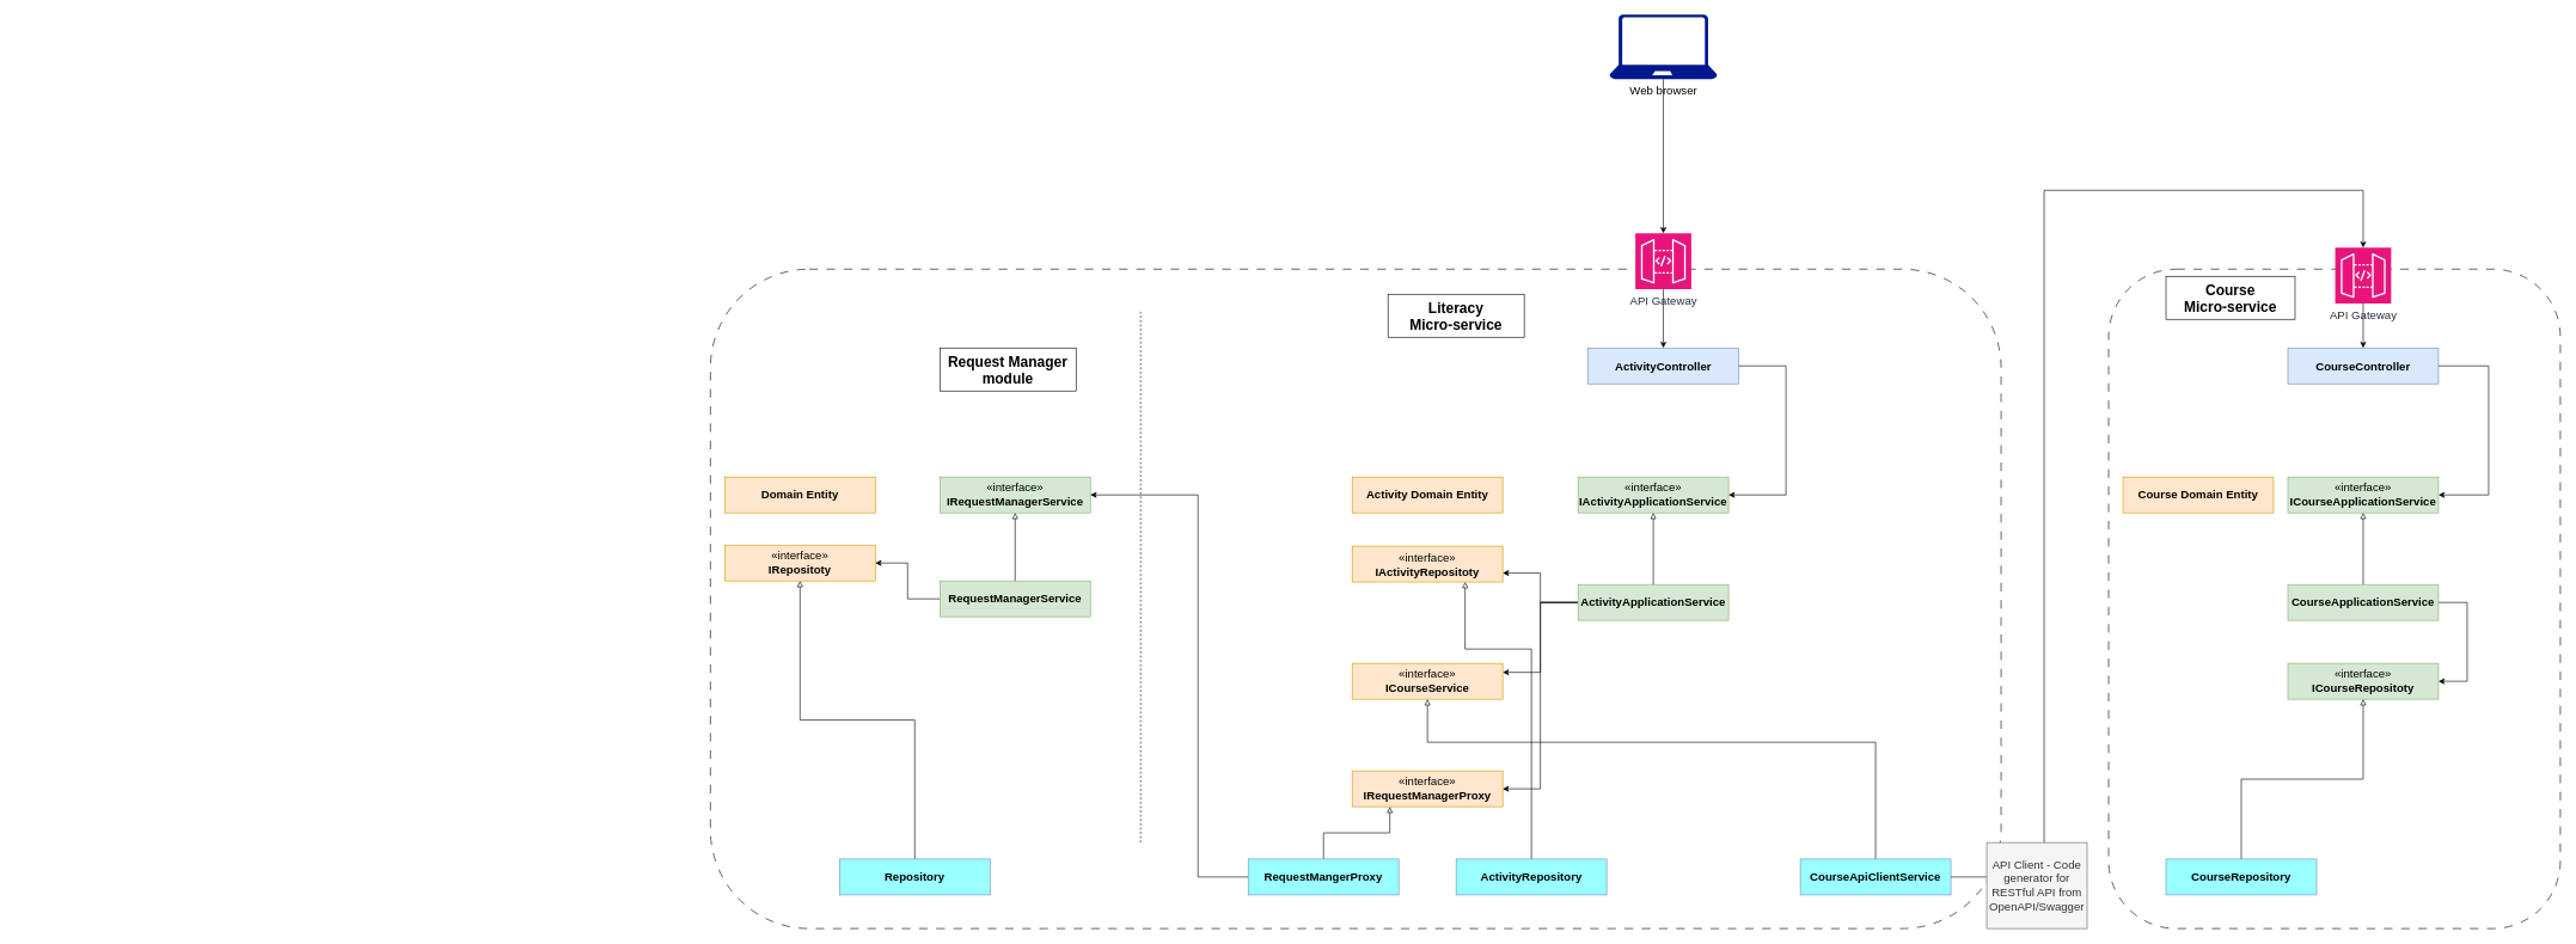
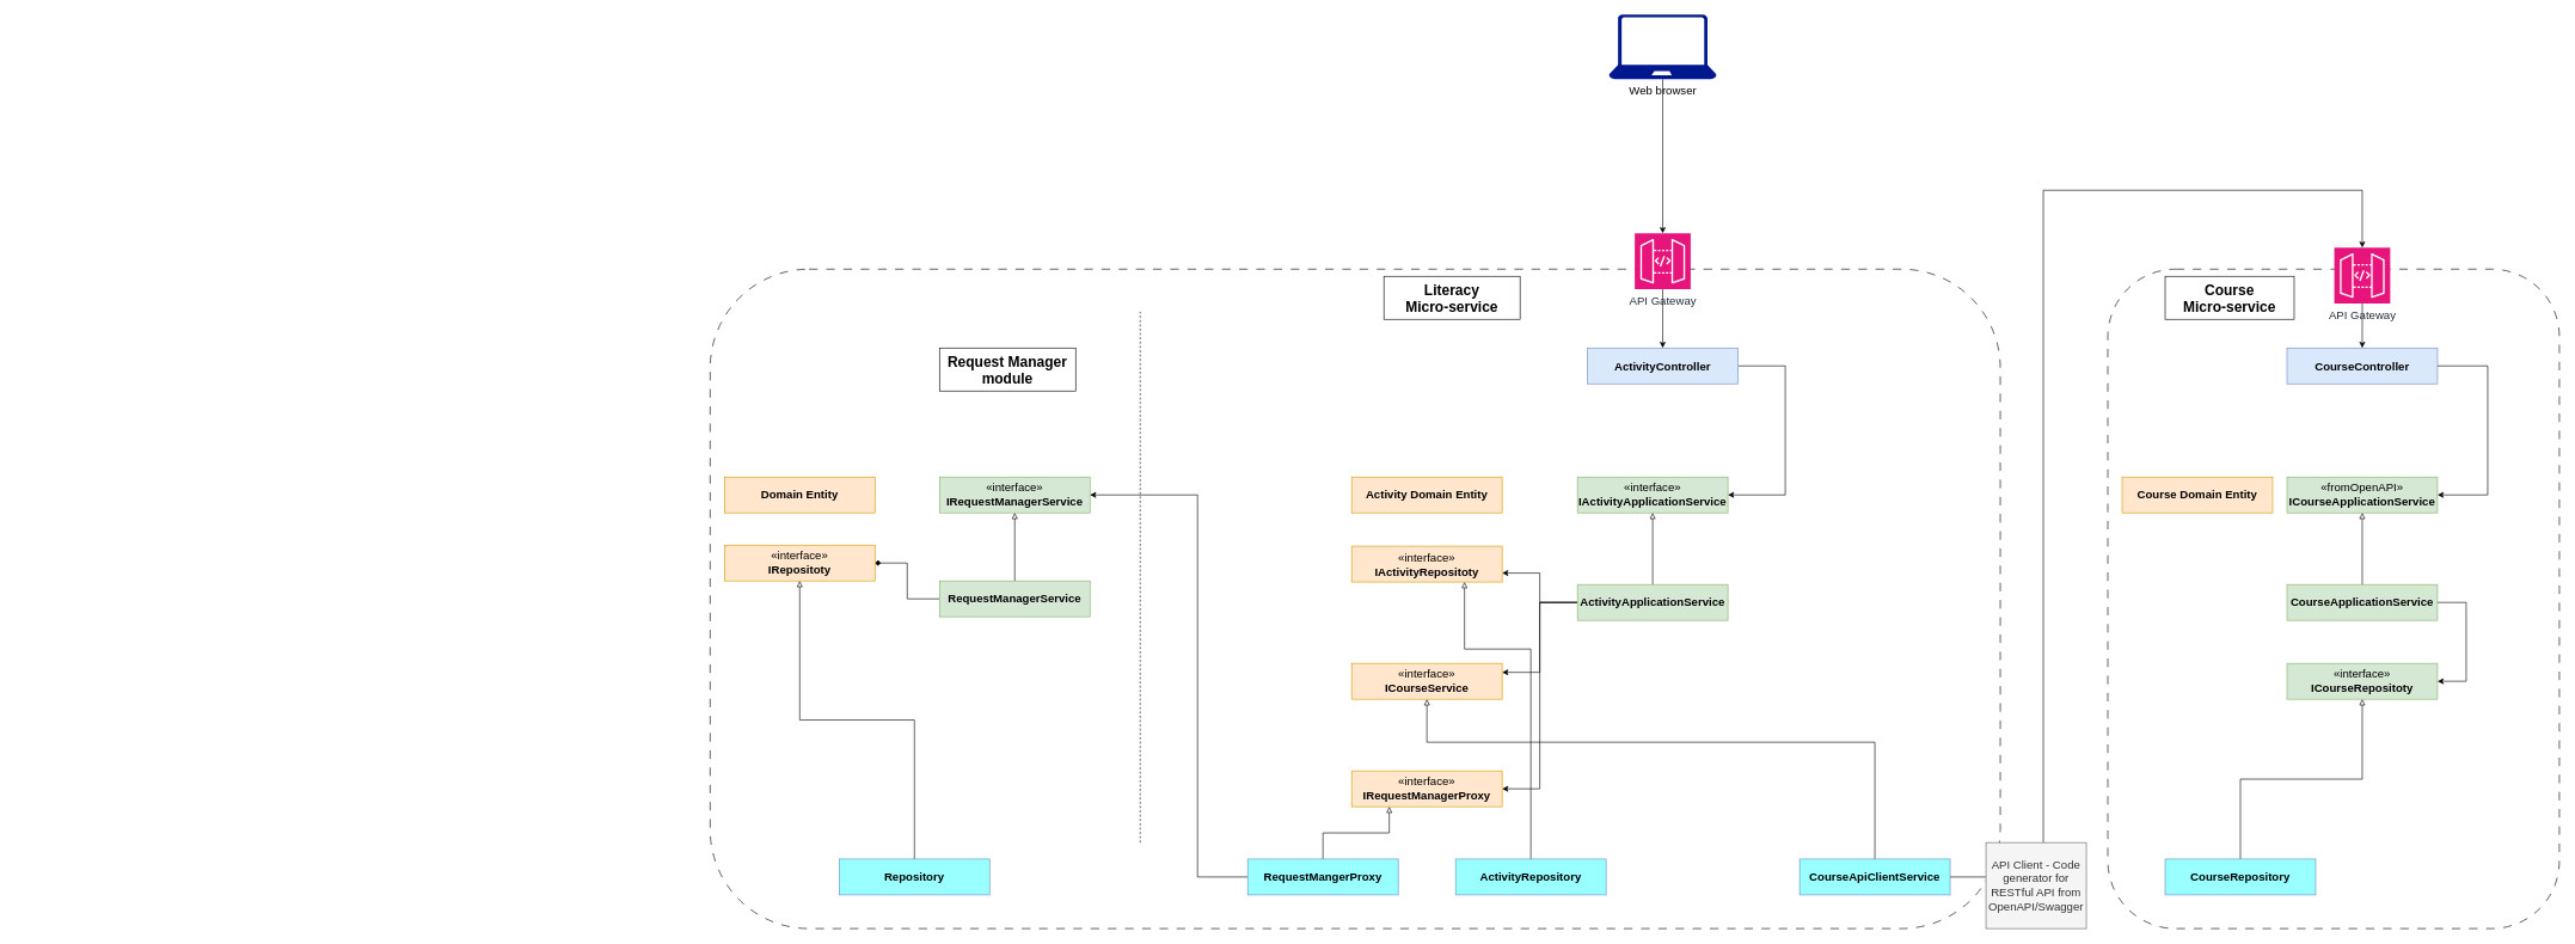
- <mxCell id="10" value="Literacy&lt;br style=&quot;font-size: 20px;&quot;&gt;Micro-service" style="rounded=0;whiteSpace=wrap;html=1;fontStyle=1;fontSize=20;" parent="1" vertex="1"><mxGeometry x="1935" y="410" width="190" height="60" as="geometry" /></mxCell>
+ <mxCell id="10" value="Literacy&lt;br style=&quot;font-size: 20px;&quot;&gt;Micro-service" style="rounded=0;whiteSpace=wrap;html=1;fontStyle=1;fontSize=20;" parent="1" vertex="1"><mxGeometry x="1930" y="385" width="190" height="60" as="geometry" /></mxCell>
- <mxCell id="27" value="«interface»&lt;br style=&quot;font-size: 16px;&quot;&gt;&lt;b style=&quot;font-size: 16px;&quot;&gt;ICourseApplicationService&lt;/b&gt;" style="html=1;whiteSpace=wrap;fillColor=#d5e8d4;strokeColor=#82b366;fontSize=16;" parent="21" vertex="1"><mxGeometry x="250" y="290" width="210" height="50" as="geometry" /></mxCell>
+ <mxCell id="27" value="«fromOpenAPI»&lt;br style=&quot;font-size: 16px;&quot;&gt;&lt;b style=&quot;font-size: 16px;&quot;&gt;ICourseApplicationService&lt;/b&gt;" style="html=1;whiteSpace=wrap;fillColor=#d5e8d4;strokeColor=#82b366;fontSize=16;" parent="21" vertex="1"><mxGeometry x="250" y="290" width="210" height="50" as="geometry" /></mxCell>
- <mxCell id="44" style="edgeStyle=orthogonalEdgeStyle;rounded=0;orthogonalLoop=1;jettySize=auto;html=1;entryX=1;entryY=0.5;entryDx=0;entryDy=0;" edge="1" parent="1" source="45" target="52"><mxGeometry relative="1" as="geometry" /></mxCell>
+ <mxCell id="44" style="edgeStyle=orthogonalEdgeStyle;rounded=0;orthogonalLoop=1;jettySize=auto;html=1;entryX=1;entryY=0.5;entryDx=0;entryDy=0;endArrow=diamond;" edge="1" parent="1" source="45" target="52"><mxGeometry relative="1" as="geometry" /></mxCell>
